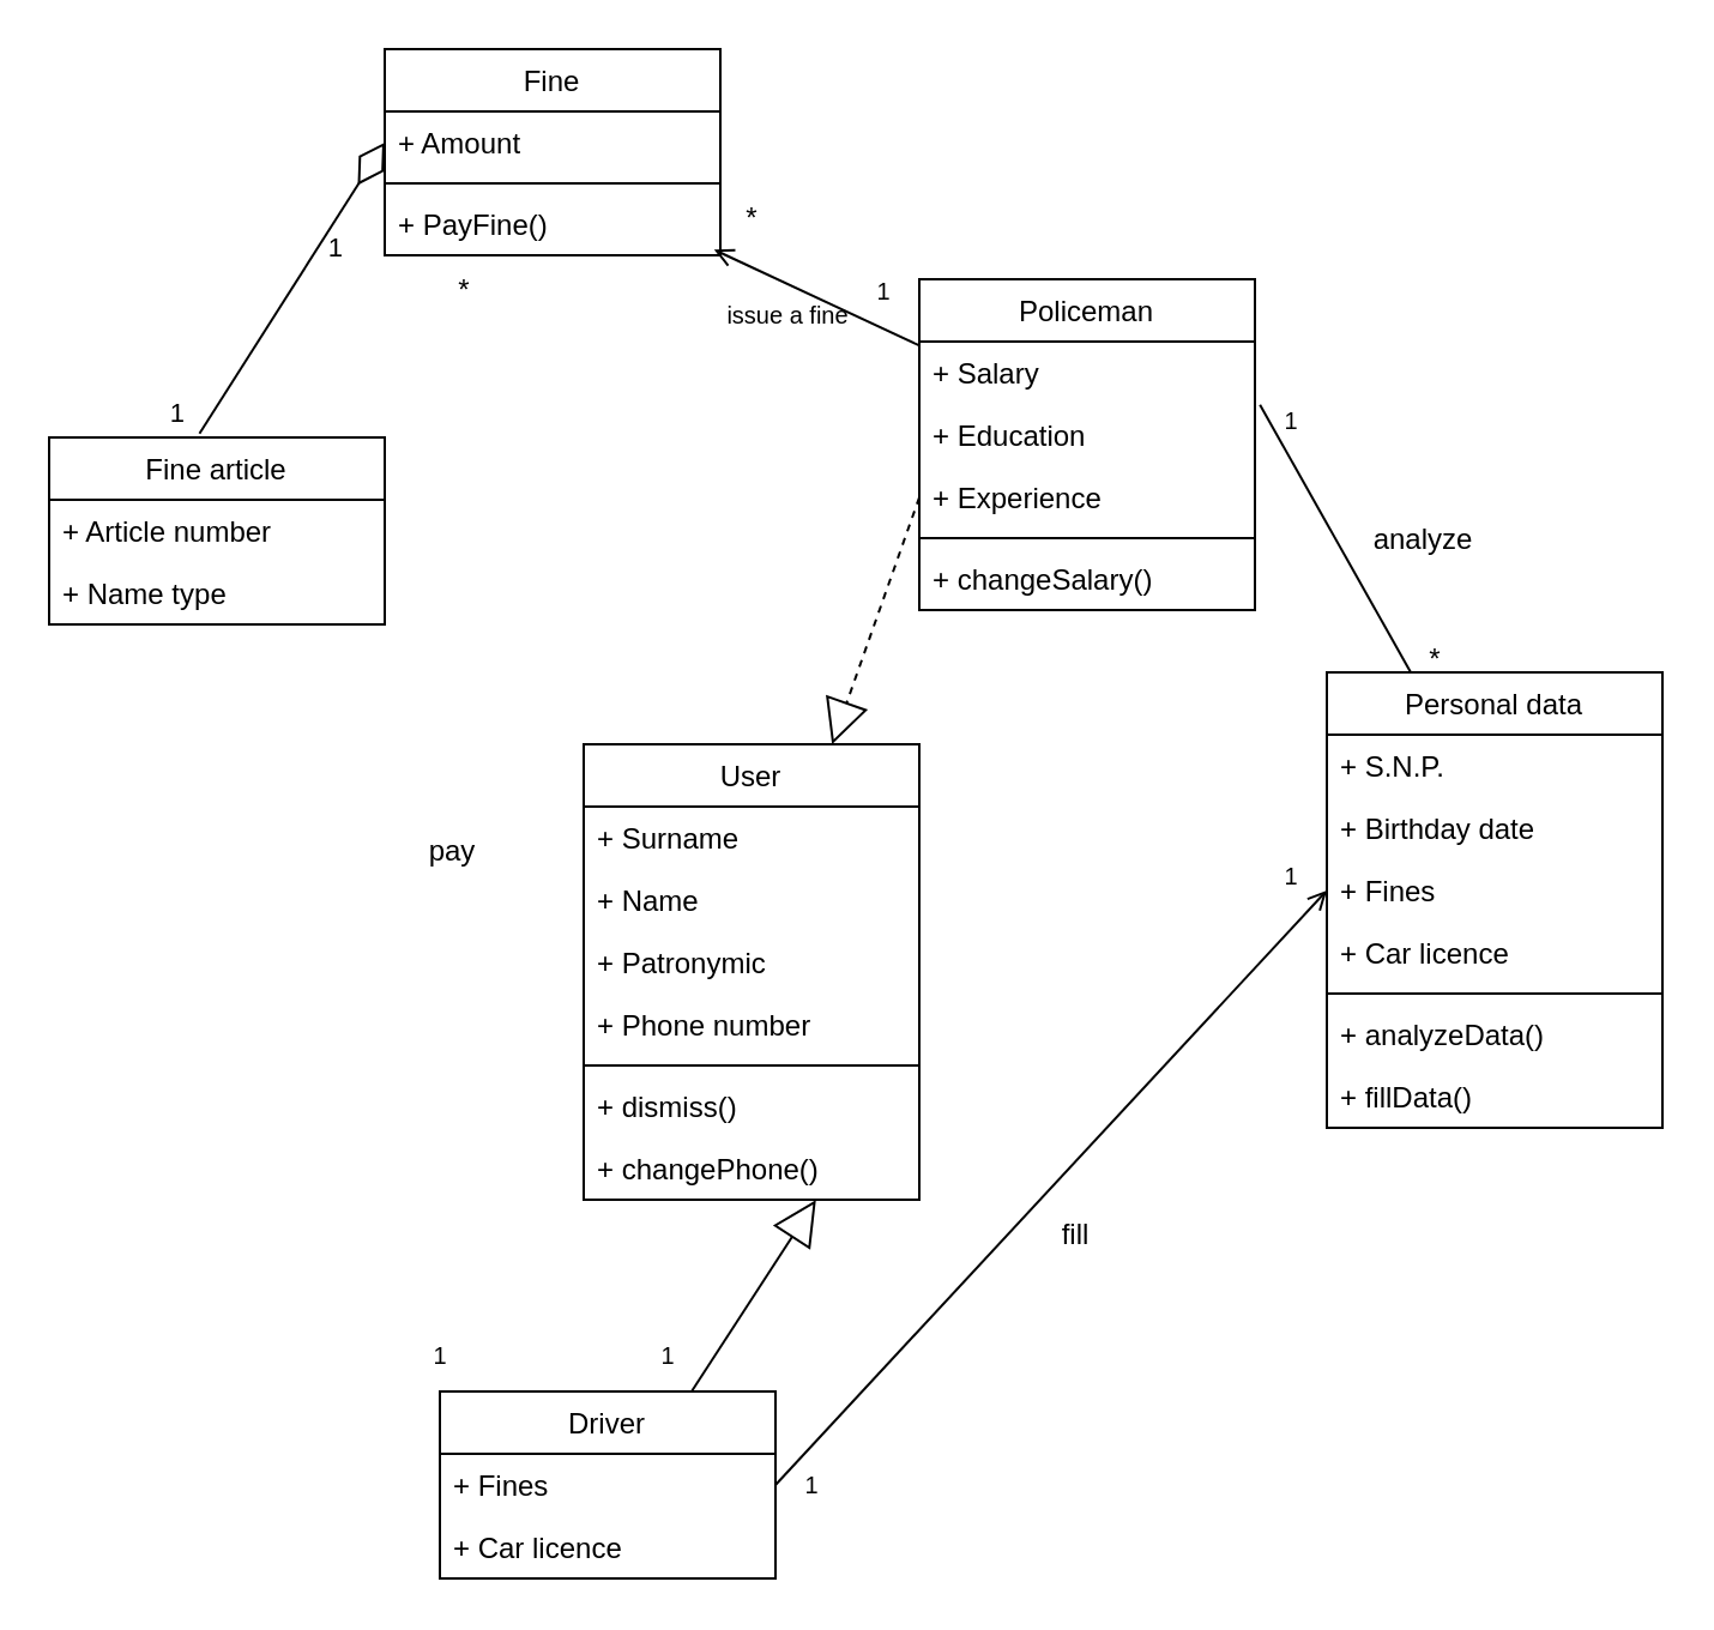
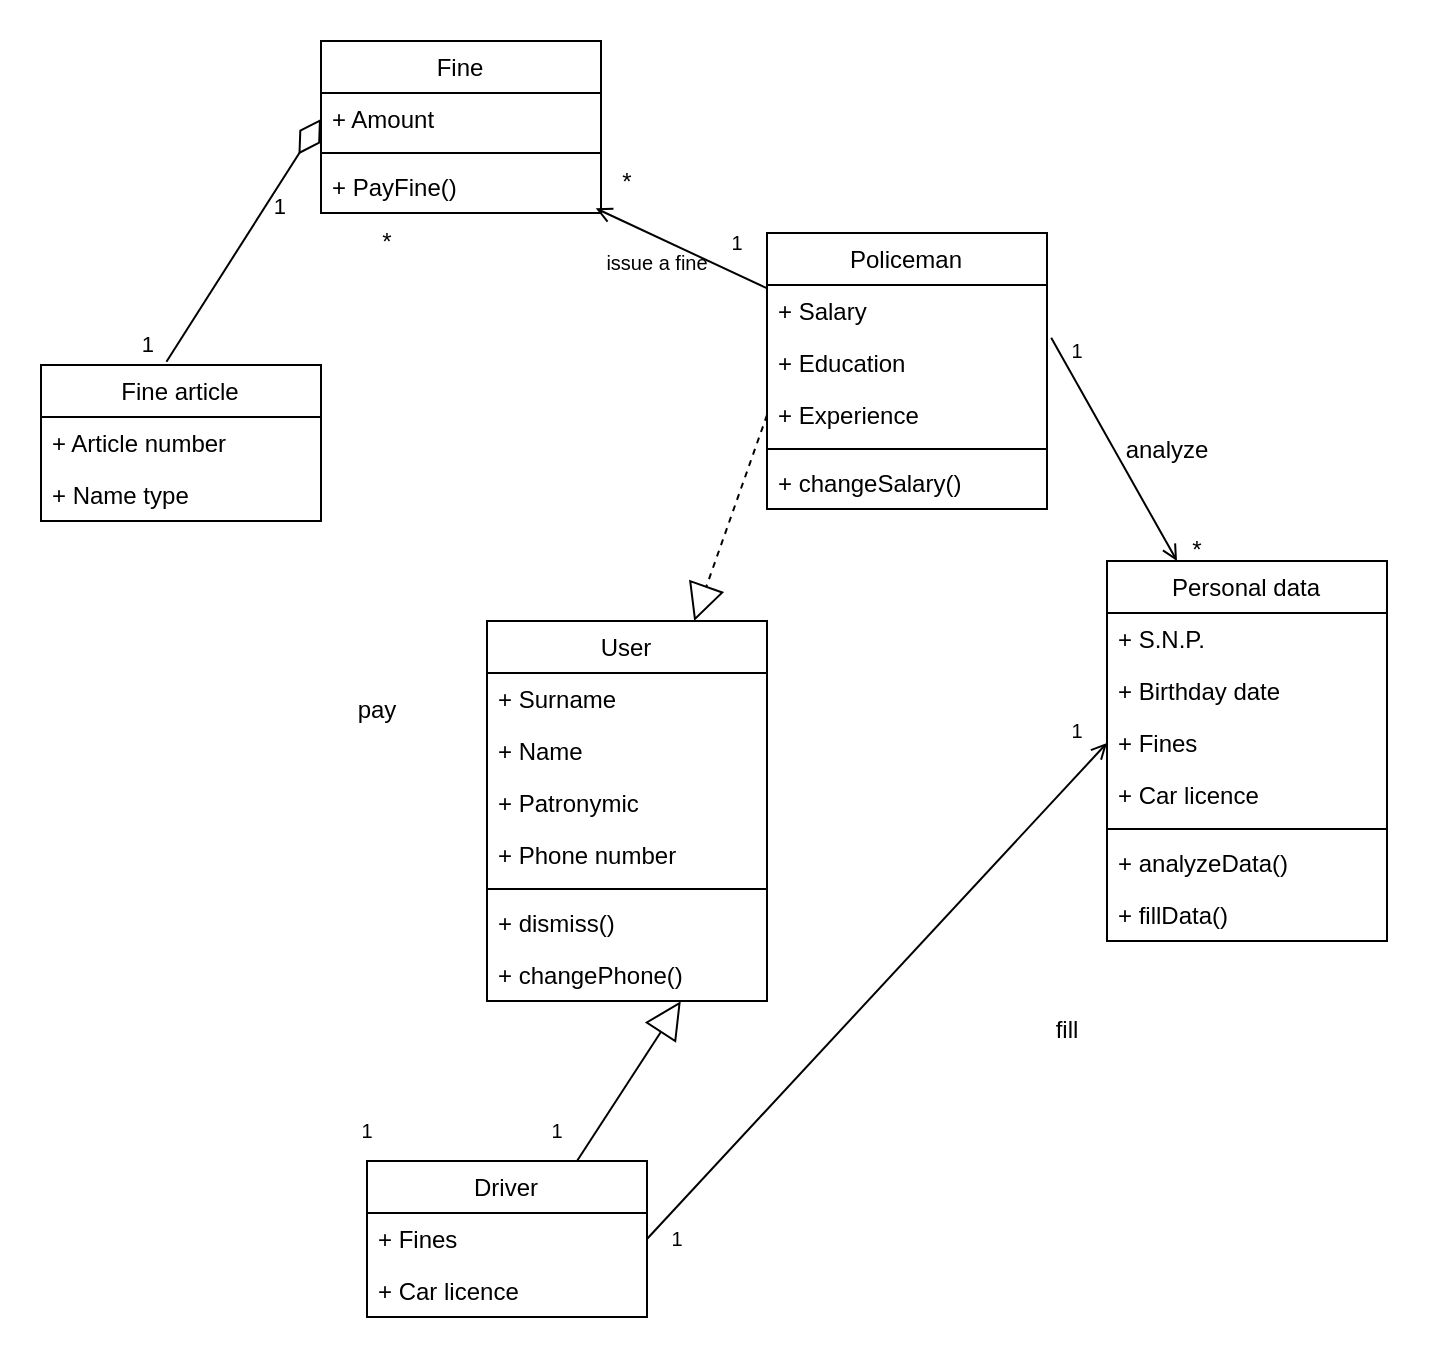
- <mxCell id="42" value="analyze" style="text;html=1;align=center;verticalAlign=middle;resizable=0;points=[];autosize=1;strokeColor=none;fillColor=none;" parent="1" vertex="1"><mxGeometry x="563" y="210" width="60" height="30" as="geometry" /></mxCell>
+ <mxCell id="42" value="analyze" style="text;html=1;align=center;verticalAlign=middle;resizable=0;points=[];autosize=1;strokeColor=none;fillColor=none;" parent="1" vertex="1"><mxGeometry x="553" y="210" width="60" height="30" as="geometry" /></mxCell>
- <mxCell id="32" value="" style="endArrow=none;html=1;rounded=0;strokeWidth=1;fontSize=10;exitX=1.015;exitY=0.016;exitDx=0;exitDy=0;exitPerimeter=0;entryX=0.25;entryY=0;entryDx=0;entryDy=0;endFill=0;" parent="1" source="5" target="20" edge="1"><mxGeometry width="50" height="50" relative="1" as="geometry"><mxPoint x="453" y="330" as="sourcePoint" /><mxPoint x="503" y="280" as="targetPoint" /></mxGeometry></mxCell>
+ <mxCell id="32" value="" style="endArrow=open;html=1;rounded=0;strokeWidth=1;fontSize=10;exitX=1.015;exitY=0.016;exitDx=0;exitDy=0;exitPerimeter=0;entryX=0.25;entryY=0;entryDx=0;entryDy=0;endFill=0;" parent="1" source="5" target="20" edge="1"><mxGeometry width="50" height="50" relative="1" as="geometry"><mxPoint x="453" y="330" as="sourcePoint" /><mxPoint x="503" y="280" as="targetPoint" /></mxGeometry></mxCell>
- <mxCell id="35" value="&lt;font style=&quot;font-size: 12px;&quot;&gt;fill&lt;/font&gt;" style="text;html=1;align=center;verticalAlign=middle;resizable=0;points=[];autosize=1;strokeColor=none;fillColor=none;fontSize=10;" parent="1" vertex="1"><mxGeometry x="433" y="500" width="30" height="30" as="geometry" /></mxCell>
+ <mxCell id="35" value="&lt;font style=&quot;font-size: 12px;&quot;&gt;fill&lt;/font&gt;" style="text;html=1;align=center;verticalAlign=middle;resizable=0;points=[];autosize=1;strokeColor=none;fillColor=none;fontSize=10;" parent="1" vertex="1"><mxGeometry x="518" y="500" width="30" height="30" as="geometry" /></mxCell>
